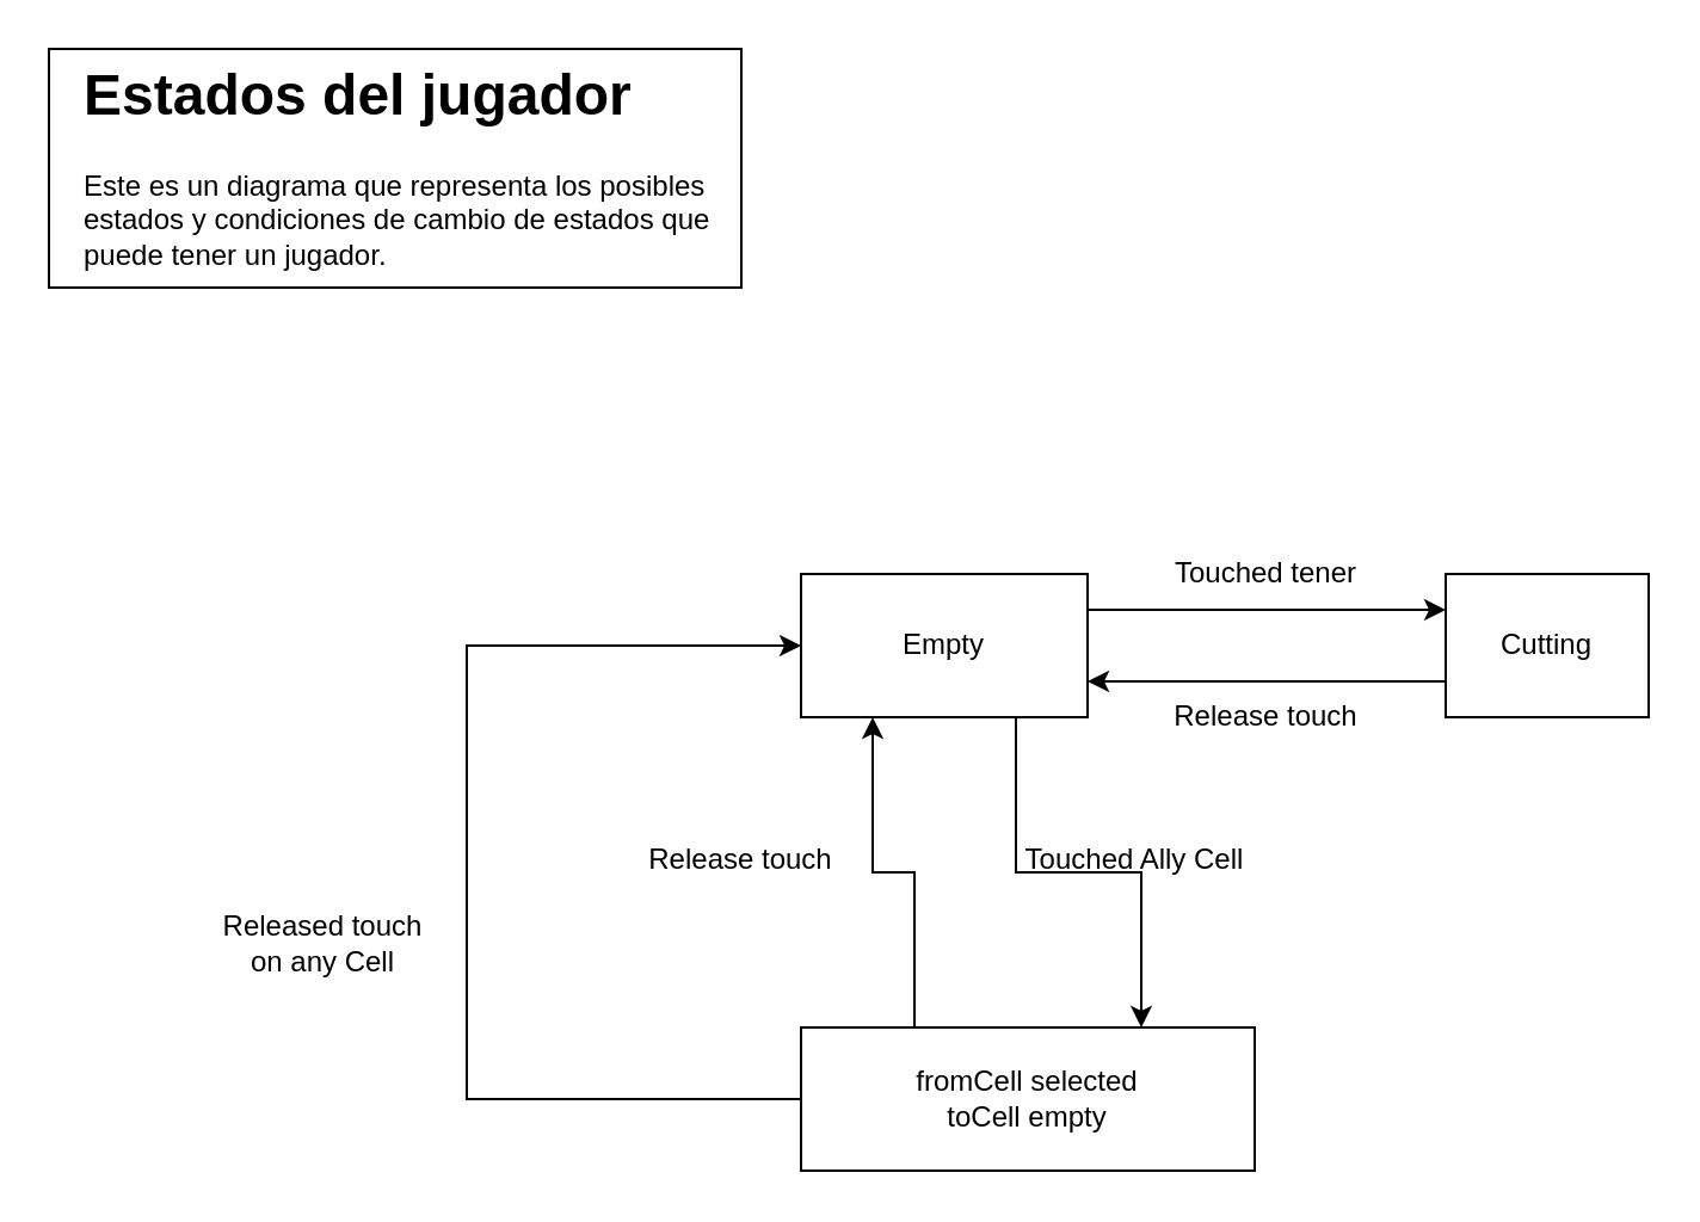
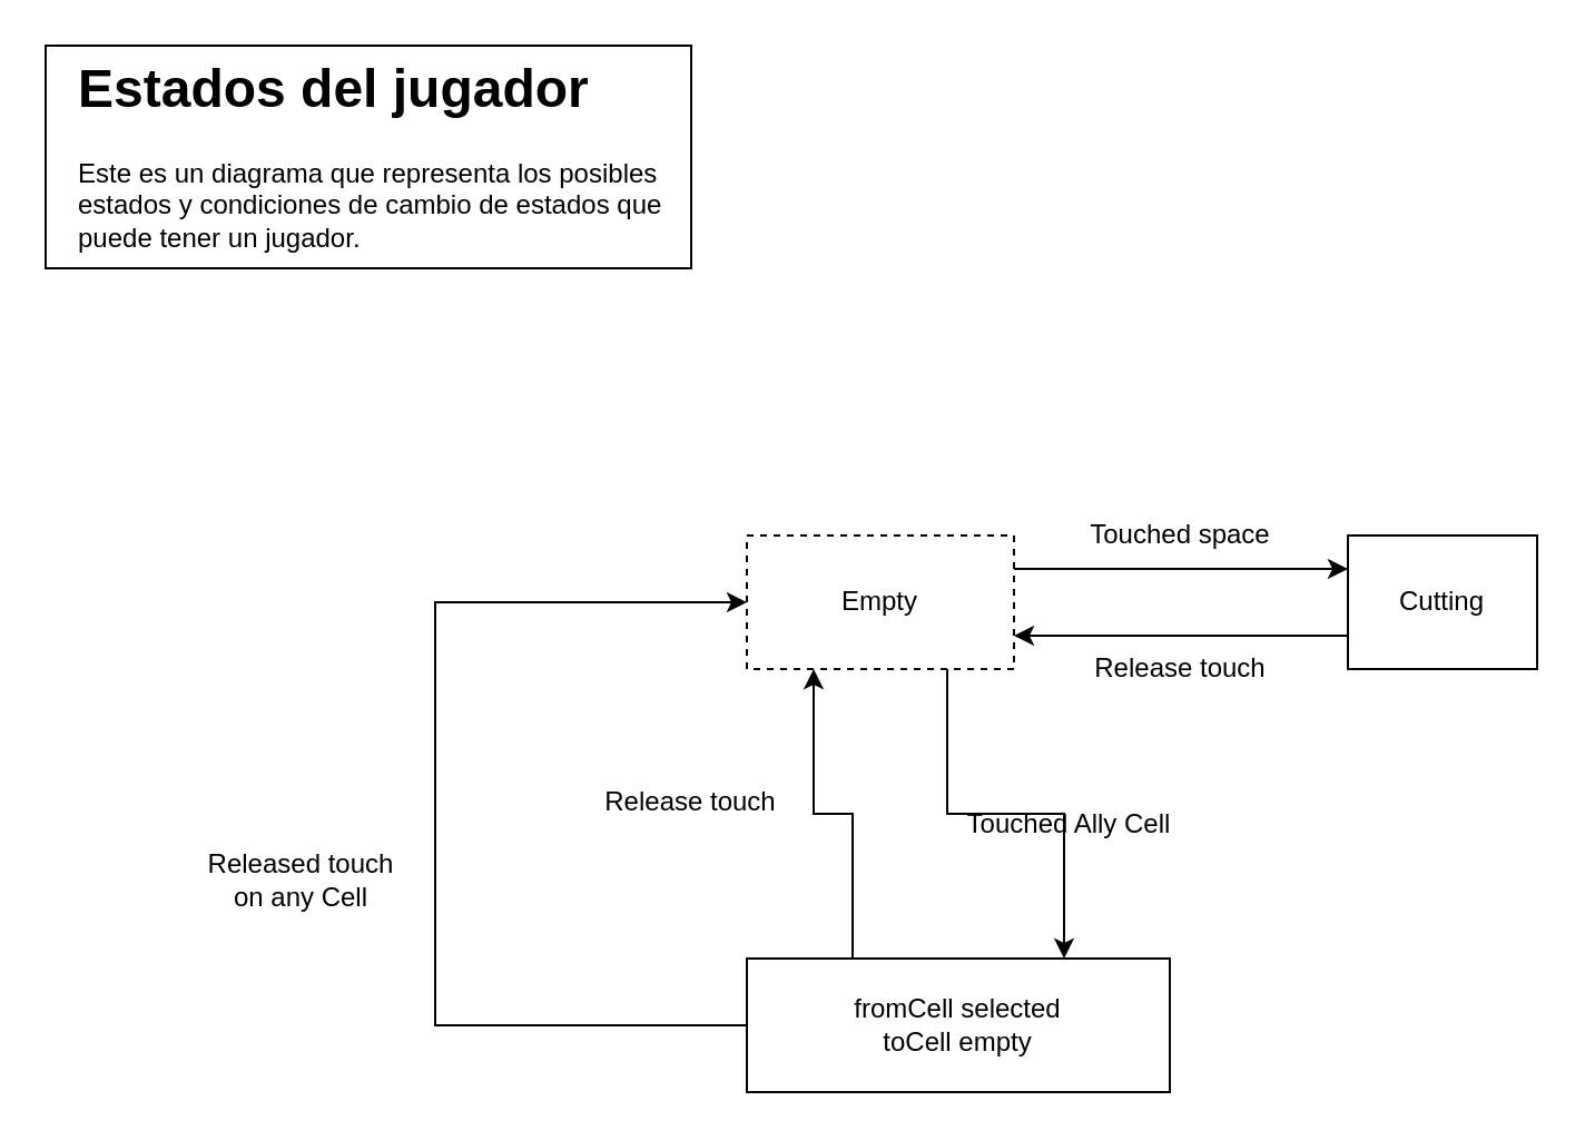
- <mxCell id="10" value="Touched tener" style="text;html=1;strokeColor=none;fillColor=none;align=center;verticalAlign=middle;whiteSpace=wrap;rounded=0;" vertex="1" parent="1"><mxGeometry x="485" y="230" width="90" height="20" as="geometry" /></mxCell>
+ <mxCell id="10" value="Touched space" style="text;html=1;strokeColor=none;fillColor=none;align=center;verticalAlign=middle;whiteSpace=wrap;rounded=0;" vertex="1" parent="1"><mxGeometry x="485" y="230" width="90" height="20" as="geometry" /></mxCell>
- <mxCell id="4" value="&lt;div&gt;Empty&lt;/div&gt;" style="rounded=0;whiteSpace=wrap;html=1;" vertex="1" parent="1"><mxGeometry x="335" y="240" width="120" height="60" as="geometry" /></mxCell>
+ <mxCell id="4" value="&lt;div&gt;Empty&lt;/div&gt;" style="rounded=0;whiteSpace=wrap;html=1;dashed=1;" vertex="1" parent="1"><mxGeometry x="335" y="240" width="120" height="60" as="geometry" /></mxCell>
- <mxCell id="12" value="Touched Ally Cell" style="text;html=1;strokeColor=none;fillColor=none;align=center;verticalAlign=middle;whiteSpace=wrap;rounded=0;" vertex="1" parent="1"><mxGeometry x="425" y="350" width="100" height="20" as="geometry" /></mxCell>
+ <mxCell id="12" value="Touched Ally Cell" style="text;html=1;strokeColor=none;fillColor=none;align=center;verticalAlign=middle;whiteSpace=wrap;rounded=0;" vertex="1" parent="1"><mxGeometry x="430" y="360" width="100" height="20" as="geometry" /></mxCell>
